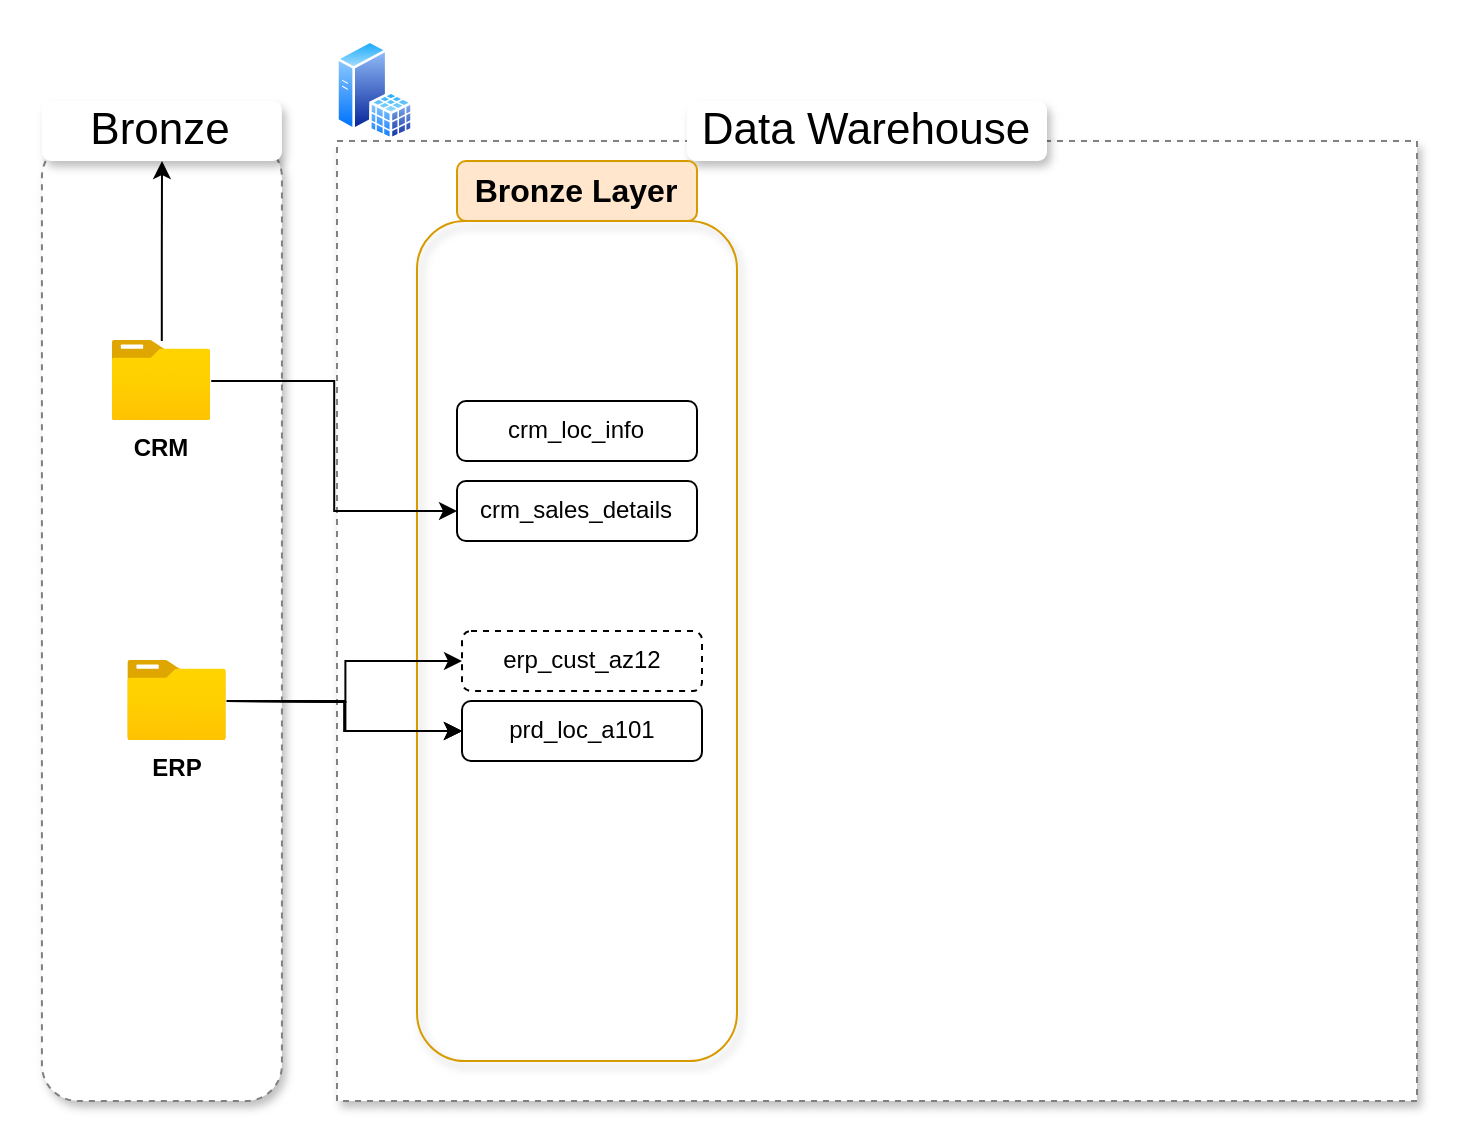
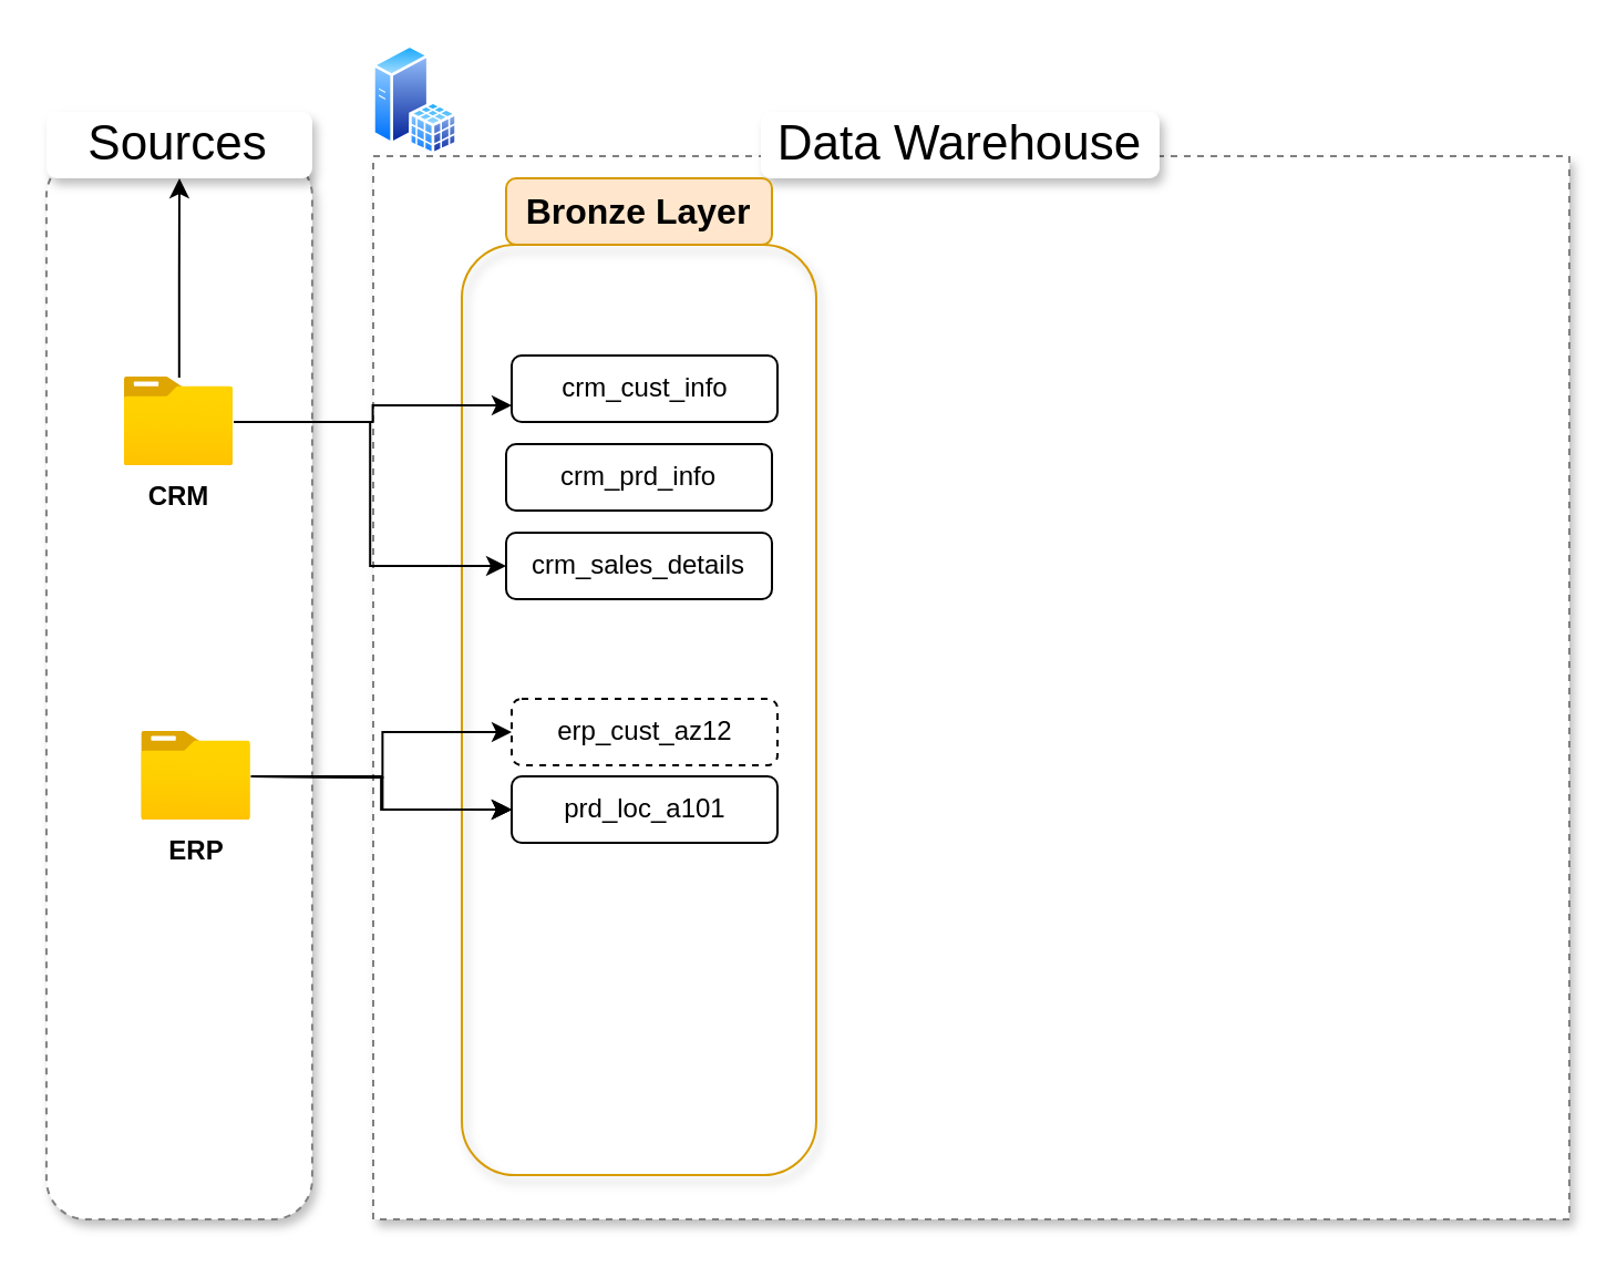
- <mxCell id="3" value="&lt;font style=&quot;font-size: 22px;&quot;&gt;Bronze&lt;/font&gt;" style="rounded=1;whiteSpace=wrap;html=1;strokeColor=none;shadow=1;" parent="1" vertex="1"><mxGeometry x="20.46" y="50" width="120" height="30" as="geometry" /></mxCell>
+ <mxCell id="3" value="&lt;font style=&quot;font-size: 22px;&quot;&gt;Sources&lt;/font&gt;" style="rounded=1;whiteSpace=wrap;html=1;strokeColor=none;shadow=1;" parent="1" vertex="1"><mxGeometry x="20.46" y="50" width="120" height="30" as="geometry" /></mxCell>
+ <mxCell id="18" value="crm_cust_info" style="rounded=1;whiteSpace=wrap;html=1;" vertex="1" parent="1"><mxGeometry x="230.5" y="160" width="120" height="30" as="geometry" /></mxCell>
+ <mxCell id="10" style="edgeStyle=orthogonalEdgeStyle;rounded=0;orthogonalLoop=1;jettySize=auto;html=1;entryX=0;entryY=0.75;entryDx=0;entryDy=0;" edge="1" parent="1" source="11" target="18"><mxGeometry relative="1" as="geometry" /></mxCell>
- <mxCell id="19" value="crm_loc_info" style="rounded=1;whiteSpace=wrap;html=1;" vertex="1" parent="1"><mxGeometry x="228" y="200" width="120" height="30" as="geometry" /></mxCell>
+ <mxCell id="19" value="crm_prd_info" style="rounded=1;whiteSpace=wrap;html=1;" vertex="1" parent="1"><mxGeometry x="228" y="200" width="120" height="30" as="geometry" /></mxCell>
